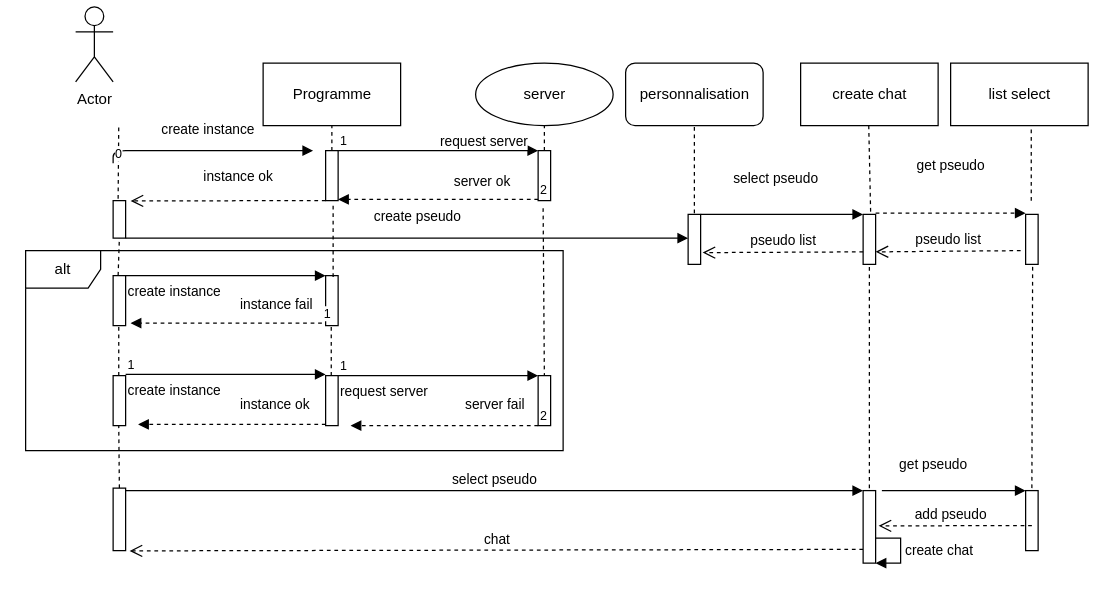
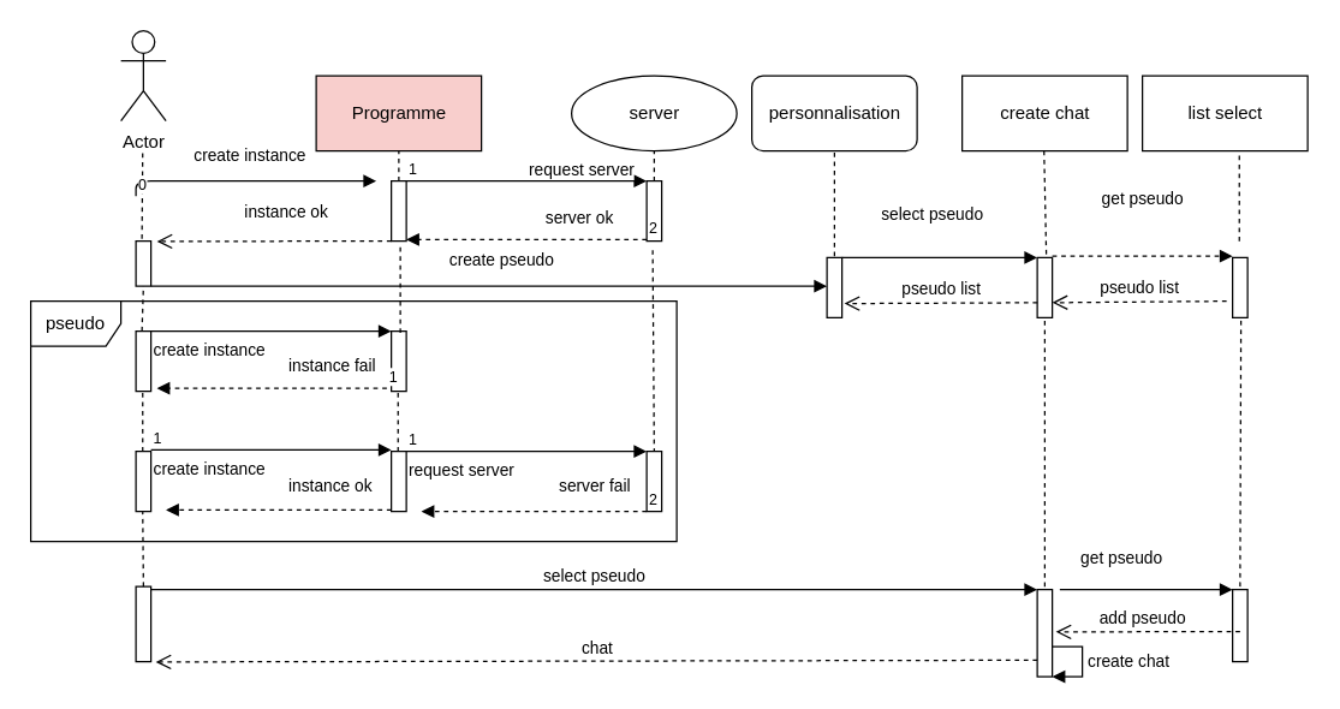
- <mxCell id="2" value="Actor" style="shape=umlActor;verticalLabelPosition=bottom;labelBackgroundColor=#ffffff;verticalAlign=top;html=1;outlineConnect=0;" parent="1" vertex="1"><mxGeometry x="60" y="5" width="30" height="60" as="geometry" /></mxCell>
+ <mxCell id="2" value="Actor" style="shape=umlActor;verticalLabelPosition=bottom;labelBackgroundColor=#ffffff;verticalAlign=top;html=1;outlineConnect=0;" parent="1" vertex="1"><mxGeometry x="80" y="20" width="30" height="60" as="geometry" /></mxCell>
- <mxCell id="5" value="Programme" style="html=1;" parent="1" vertex="1"><mxGeometry x="210" y="50" width="110" height="50" as="geometry" /></mxCell>
+ <mxCell id="5" value="Programme" style="html=1;fillColor=#f8cecc;" parent="1" vertex="1"><mxGeometry x="210" y="50" width="110" height="50" as="geometry" /></mxCell>
- <mxCell id="20" value="alt" style="shape=umlFrame;whiteSpace=wrap;html=1;" parent="1" vertex="1"><mxGeometry y="200" width="430" height="160" as="geometry" x="20" /></mxCell>
+ <mxCell id="20" value="pseudo" style="shape=umlFrame;whiteSpace=wrap;html=1;" parent="1" vertex="1"><mxGeometry y="200" width="430" height="160" as="geometry" x="20" /></mxCell>
